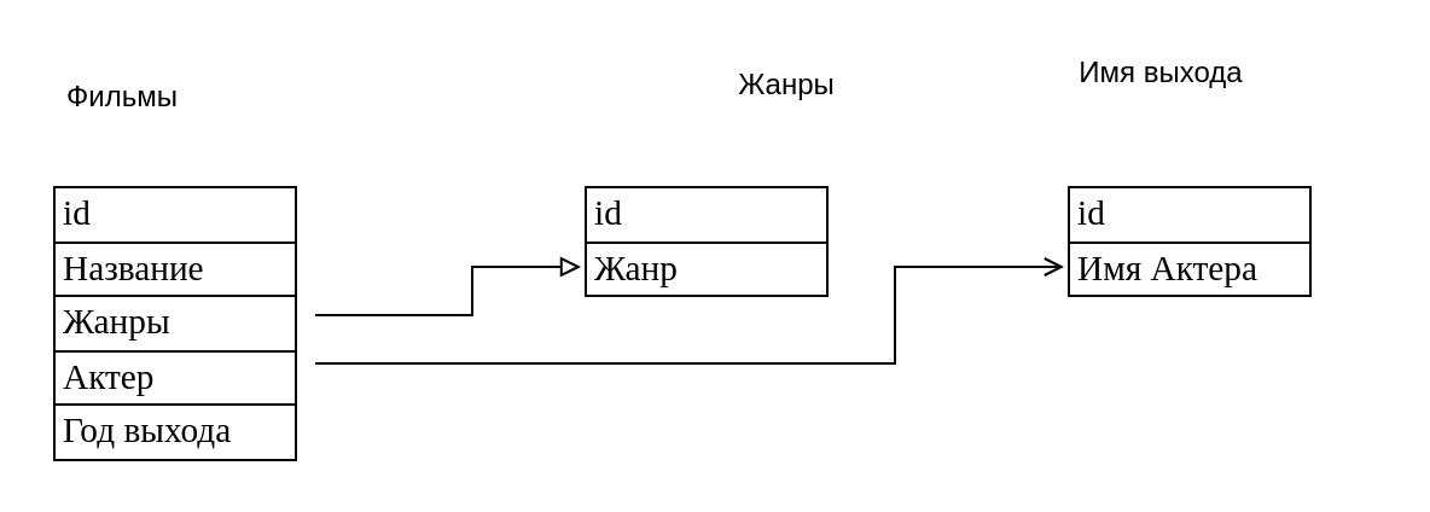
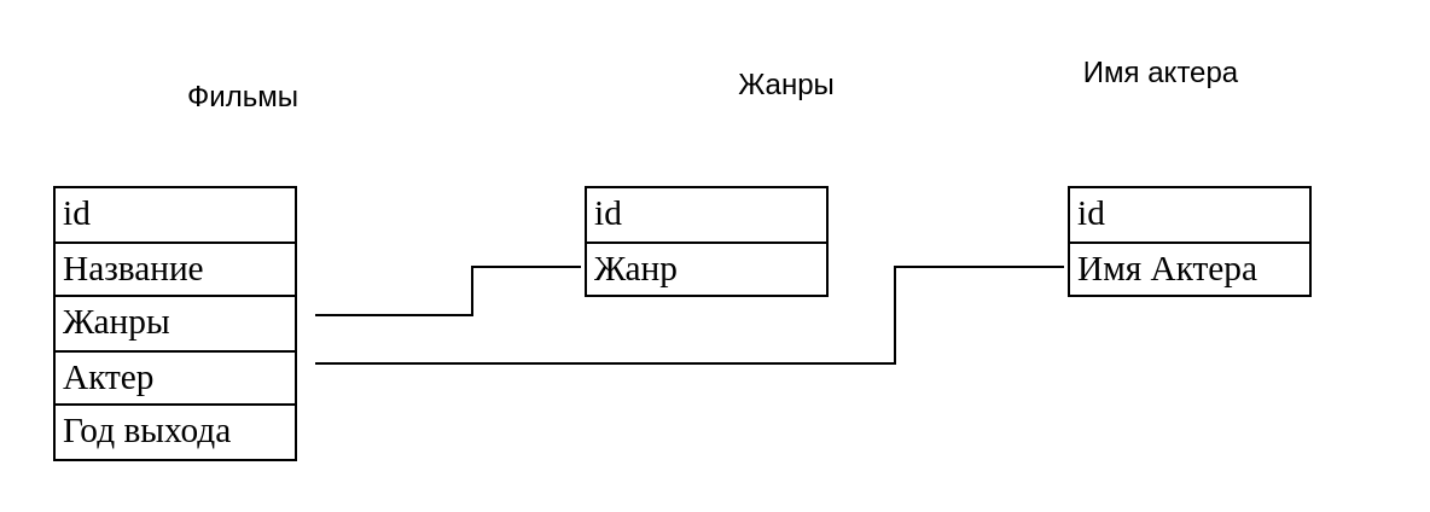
- <mxCell id="9" value="Имя выхода" style="text;html=1;align=center;verticalAlign=middle;resizable=0;points=[];autosize=1;strokeColor=none;fillColor=none;" vertex="1" parent="1"><mxGeometry x="440" y="20" width="80" height="20" as="geometry" /></mxCell>
+ <mxCell id="9" value="Имя актера" style="text;html=1;align=center;verticalAlign=middle;resizable=0;points=[];autosize=1;strokeColor=none;fillColor=none;" vertex="1" parent="1"><mxGeometry x="440" y="20" width="80" height="20" as="geometry" /></mxCell>
- <mxCell id="5" value="Фильмы" style="text;html=1;align=center;verticalAlign=middle;resizable=0;points=[];autosize=1;strokeColor=none;fillColor=none;" vertex="1" parent="1"><mxGeometry x="20" y="30" width="60" height="20" as="geometry" /></mxCell>
+ <mxCell id="5" value="Фильмы" style="text;html=1;align=center;verticalAlign=middle;resizable=0;points=[];autosize=1;strokeColor=none;fillColor=none;" vertex="1" parent="1"><mxGeometry x="70" y="30" width="60" height="20" as="geometry" /></mxCell>
- <mxCell id="2" value="" style="edgeStyle=orthogonalEdgeStyle;rounded=0;orthogonalLoop=1;jettySize=auto;html=1;endArrow=block;endFill=0;" edge="1" parent="1" source="4" target="6"><mxGeometry relative="1" as="geometry"><Array as="points"><mxPoint x="195" y="130" /><mxPoint x="195" y="110" /></Array></mxGeometry></mxCell>
+ <mxCell id="2" value="" style="edgeStyle=orthogonalEdgeStyle;rounded=0;orthogonalLoop=1;jettySize=auto;html=1;endArrow=none;endFill=0;" edge="1" parent="1" source="4" target="6"><mxGeometry relative="1" as="geometry"><Array as="points"><mxPoint x="195" y="130" /><mxPoint x="195" y="110" /></Array></mxGeometry></mxCell>
- <mxCell id="3" style="edgeStyle=orthogonalEdgeStyle;rounded=0;orthogonalLoop=1;jettySize=auto;html=1;endArrow=open;endFill=0;" edge="1" parent="1" source="4" target="8"><mxGeometry relative="1" as="geometry"><Array as="points"><mxPoint x="370" y="150" /><mxPoint x="370" y="110" /></Array></mxGeometry></mxCell>
+ <mxCell id="3" style="edgeStyle=orthogonalEdgeStyle;rounded=0;orthogonalLoop=1;jettySize=auto;html=1;endArrow=none;endFill=0;" edge="1" parent="1" source="4" target="8"><mxGeometry relative="1" as="geometry"><Array as="points"><mxPoint x="370" y="150" /><mxPoint x="370" y="110" /></Array></mxGeometry></mxCell>
